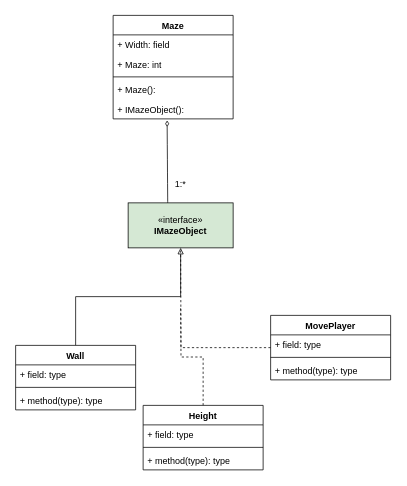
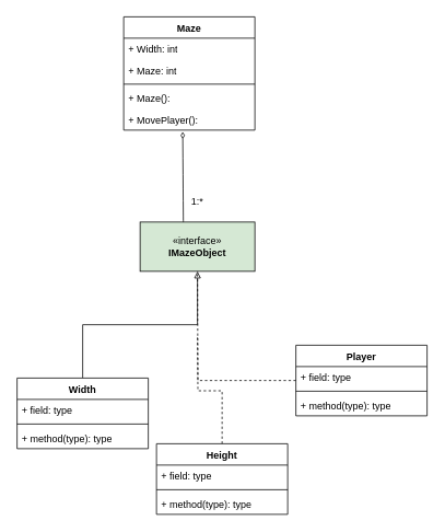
- <mxCell id="19" value="+ Width: field" style="text;strokeColor=none;fillColor=none;align=left;verticalAlign=top;spacingLeft=4;spacingRight=4;overflow=hidden;rotatable=0;points=[[0,0.5],[1,0.5]];portConstraint=eastwest;whiteSpace=wrap;html=1;" vertex="1" parent="18"><mxGeometry y="26" width="160" height="26" as="geometry" /></mxCell>
+ <mxCell id="19" value="+ Width: int" style="text;strokeColor=none;fillColor=none;align=left;verticalAlign=top;spacingLeft=4;spacingRight=4;overflow=hidden;rotatable=0;points=[[0,0.5],[1,0.5]];portConstraint=eastwest;whiteSpace=wrap;html=1;" vertex="1" parent="18"><mxGeometry y="26" width="160" height="26" as="geometry" /></mxCell>
- <mxCell id="23" value="+ IMazeObject():&amp;nbsp;" style="text;strokeColor=none;fillColor=none;align=left;verticalAlign=top;spacingLeft=4;spacingRight=4;overflow=hidden;rotatable=0;points=[[0,0.5],[1,0.5]];portConstraint=eastwest;whiteSpace=wrap;html=1;" vertex="1" parent="18"><mxGeometry y="112" width="160" height="26" as="geometry" /></mxCell>
+ <mxCell id="23" value="+ MovePlayer():&amp;nbsp;" style="text;strokeColor=none;fillColor=none;align=left;verticalAlign=top;spacingLeft=4;spacingRight=4;overflow=hidden;rotatable=0;points=[[0,0.5],[1,0.5]];portConstraint=eastwest;whiteSpace=wrap;html=1;" vertex="1" parent="18"><mxGeometry y="112" width="160" height="26" as="geometry" /></mxCell>
- <mxCell id="14" value="MovePlayer" style="swimlane;fontStyle=1;align=center;verticalAlign=top;childLayout=stackLayout;horizontal=1;startSize=26;horizontalStack=0;resizeParent=1;resizeParentMax=0;resizeLast=0;collapsible=1;marginBottom=0;whiteSpace=wrap;html=1;" vertex="1" parent="1"><mxGeometry x="360" y="420" width="160" height="86" as="geometry" /></mxCell>
+ <mxCell id="14" value="Player" style="swimlane;fontStyle=1;align=center;verticalAlign=top;childLayout=stackLayout;horizontal=1;startSize=26;horizontalStack=0;resizeParent=1;resizeParentMax=0;resizeLast=0;collapsible=1;marginBottom=0;whiteSpace=wrap;html=1;" vertex="1" parent="1"><mxGeometry x="360" y="420" width="160" height="86" as="geometry" /></mxCell>
- <mxCell id="4" value="Wall" style="swimlane;fontStyle=1;align=center;verticalAlign=top;childLayout=stackLayout;horizontal=1;startSize=26;horizontalStack=0;resizeParent=1;resizeParentMax=0;resizeLast=0;collapsible=1;marginBottom=0;whiteSpace=wrap;html=1;" vertex="1" parent="1"><mxGeometry x="20" y="460" width="160" height="86" as="geometry" /></mxCell>
+ <mxCell id="4" value="Width" style="swimlane;fontStyle=1;align=center;verticalAlign=top;childLayout=stackLayout;horizontal=1;startSize=26;horizontalStack=0;resizeParent=1;resizeParentMax=0;resizeLast=0;collapsible=1;marginBottom=0;whiteSpace=wrap;html=1;" vertex="1" parent="1"><mxGeometry x="20" y="460" width="160" height="86" as="geometry" /></mxCell>
